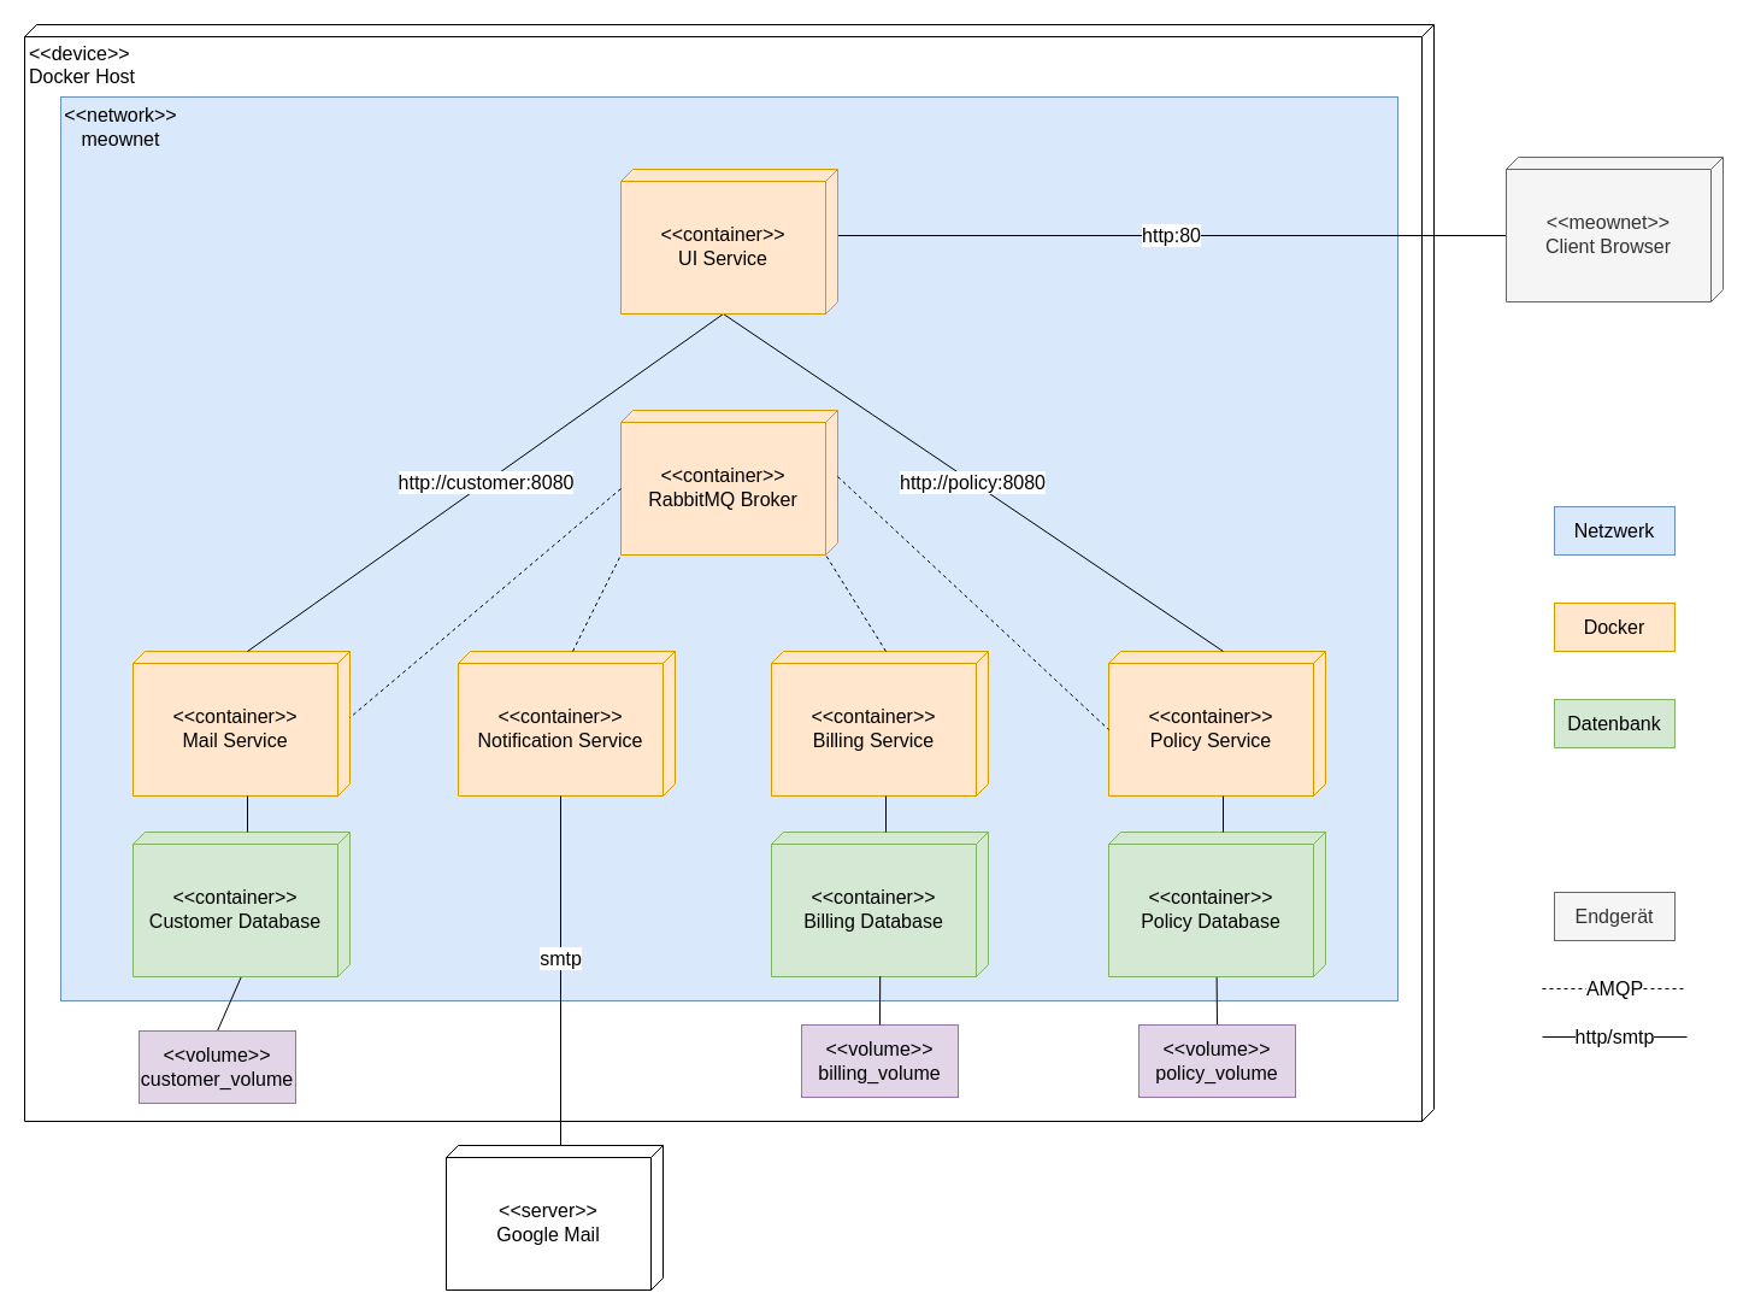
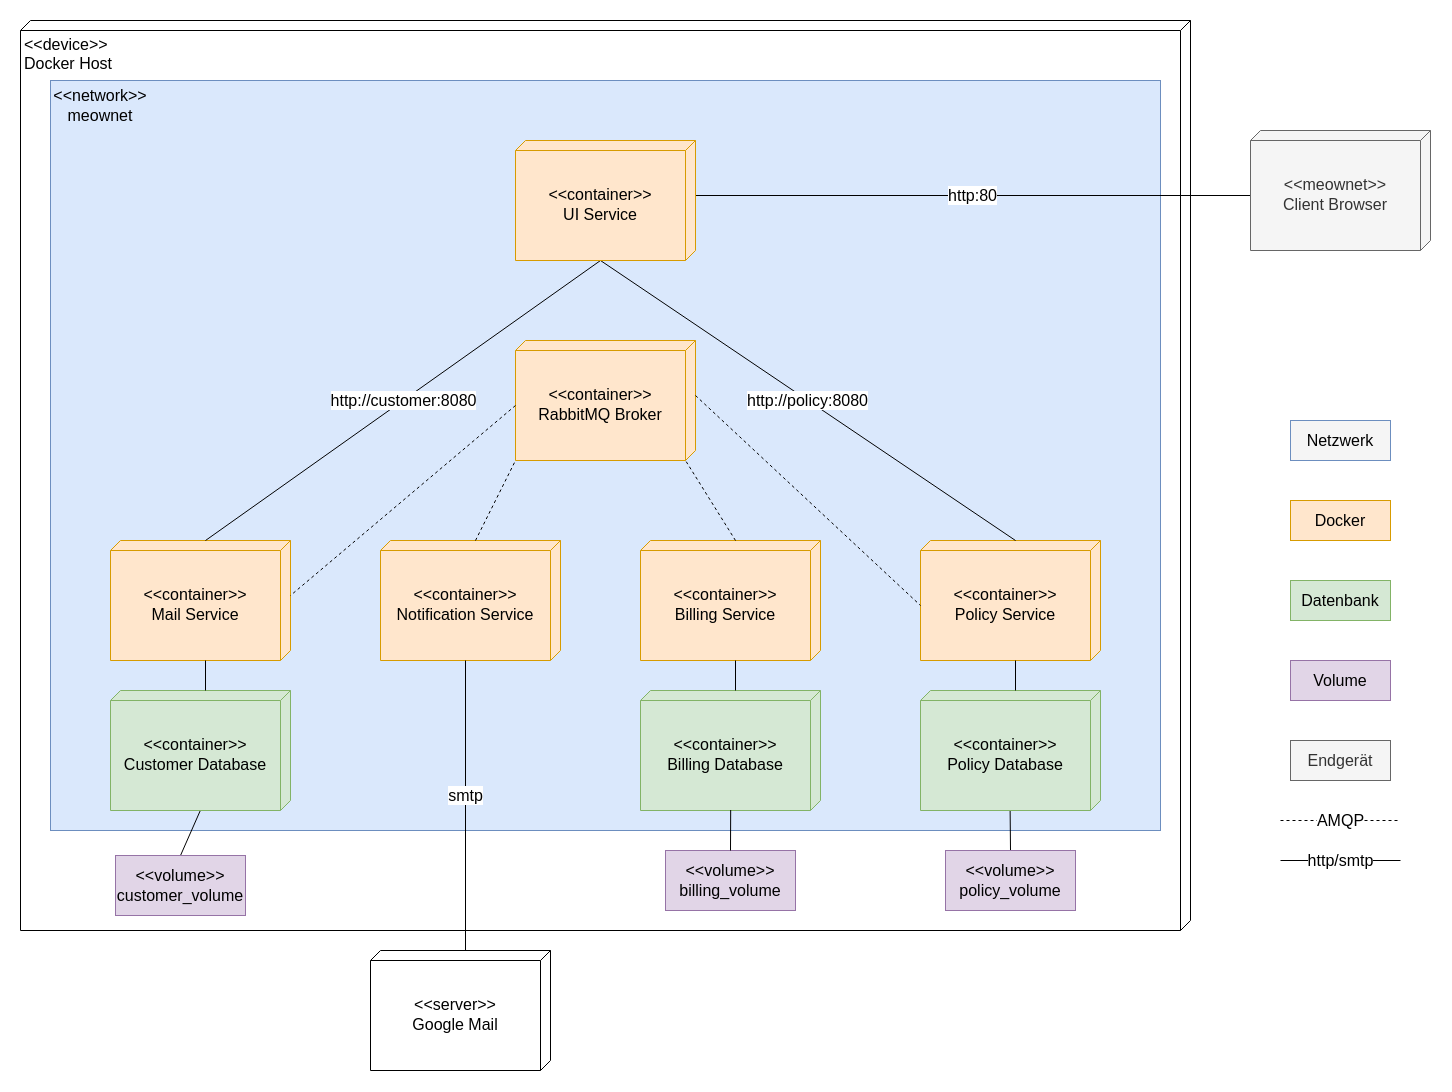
- <mxCell id="11" value="Netzwerk" style="rounded=0;whiteSpace=wrap;html=1;fillColor=#dae8fc;strokeColor=#6c8ebf;fontSize=16;" parent="10" vertex="1"><mxGeometry width="100" height="40" as="geometry" /></mxCell>
+ <mxCell id="11" value="Netzwerk" style="rounded=0;whiteSpace=wrap;html=1;fillColor=#f5f5f5;strokeColor=#6c8ebf;fontSize=16;" parent="10" vertex="1"><mxGeometry width="100" height="40" as="geometry" /></mxCell>
+ <mxCell id="13" value="Volume" style="rounded=0;whiteSpace=wrap;html=1;fillColor=#e1d5e7;strokeColor=#9673a6;fontSize=16;" parent="10" vertex="1"><mxGeometry y="240" width="100" height="40" as="geometry" /></mxCell>
